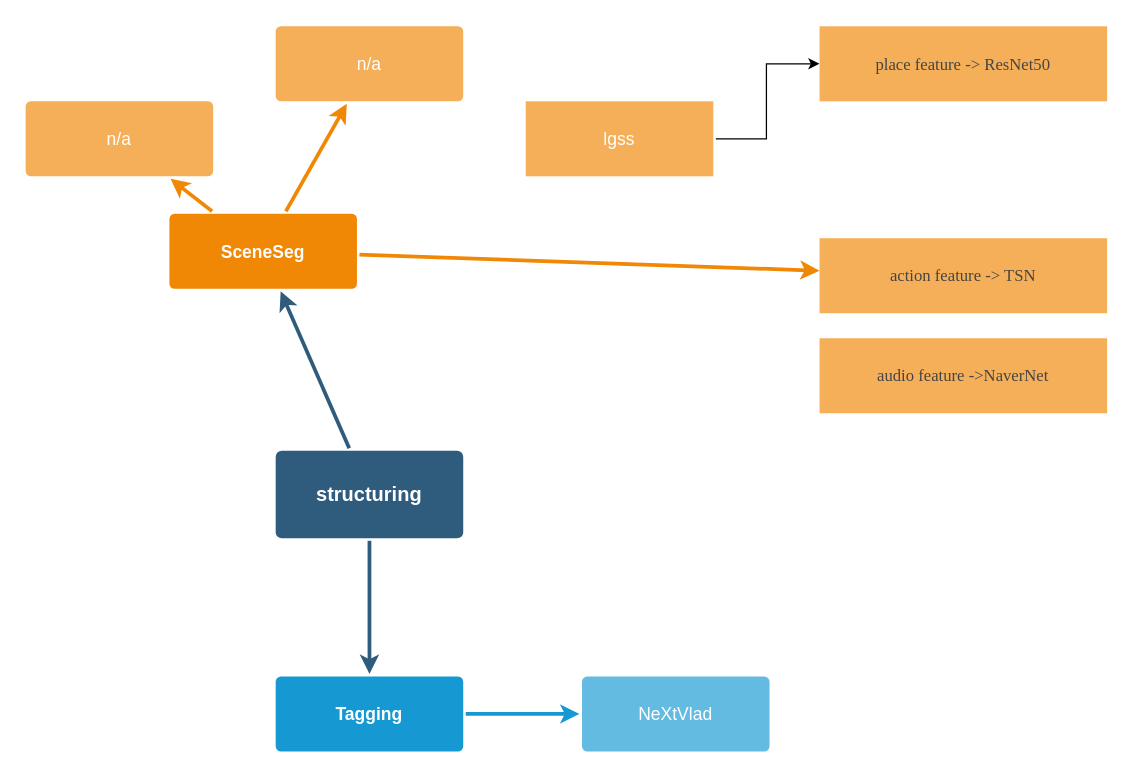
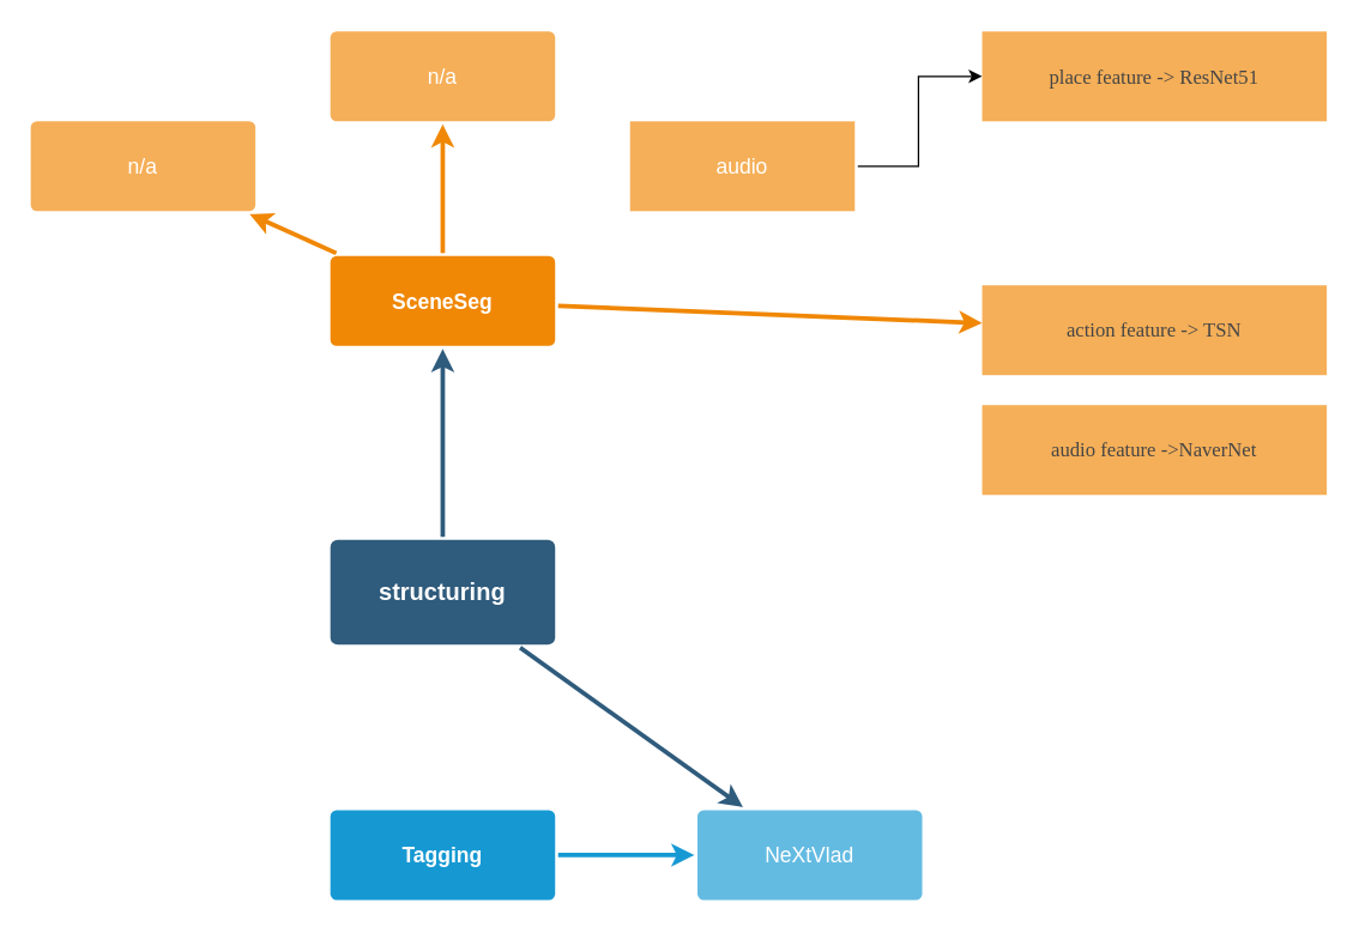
- <mxCell id="16" value="&lt;span style=&quot;font-family: &amp;#34;微软雅黑&amp;#34; ; font-size: 10pt ; color: #454545&quot;&gt;place feature -&amp;gt; ResNet50&lt;/span&gt;" style="rounded=1;whiteSpace=wrap;html=1;shadow=0;fontSize=14;fontColor=#FFFFFF;strokeColor=none;strokeWidth=3;fillColor=#f5af58;spacing=5;arcSize=0;" vertex="1" parent="1"><mxGeometry x="655" y="20.5" width="230" height="60" as="geometry" /></mxCell>
+ <mxCell id="16" value="&lt;span style=&quot;font-family: &amp;#34;微软雅黑&amp;#34; ; font-size: 10pt ; color: #454545&quot;&gt;place feature -&amp;gt; ResNet51&lt;/span&gt;" style="rounded=1;whiteSpace=wrap;html=1;shadow=0;fontSize=14;fontColor=#FFFFFF;strokeColor=none;strokeWidth=3;fillColor=#f5af58;spacing=5;arcSize=0;" vertex="1" parent="1"><mxGeometry x="655" y="20.5" width="230" height="60" as="geometry" /></mxCell>
- <mxCell id="10" value="lgss" style="rounded=1;whiteSpace=wrap;html=1;shadow=0;labelBackgroundColor=none;strokeColor=none;strokeWidth=3;fillColor=#f5af58;fontFamily=Helvetica;fontSize=14;fontColor=#FFFFFF;align=center;spacing=5;arcSize=0;perimeterSpacing=2;" parent="1" vertex="1"><mxGeometry x="420" y="80.5" width="150" height="60" as="geometry" /></mxCell>
+ <mxCell id="10" value="audio" style="rounded=1;whiteSpace=wrap;html=1;shadow=0;labelBackgroundColor=none;strokeColor=none;strokeWidth=3;fillColor=#f5af58;fontFamily=Helvetica;fontSize=14;fontColor=#FFFFFF;align=center;spacing=5;arcSize=0;perimeterSpacing=2;" parent="1" vertex="1"><mxGeometry x="420" y="80.5" width="150" height="60" as="geometry" /></mxCell>
- <mxCell id="8" value="SceneSeg" style="rounded=1;whiteSpace=wrap;html=1;shadow=0;labelBackgroundColor=none;strokeColor=none;strokeWidth=3;fillColor=#F08705;fontFamily=Helvetica;fontSize=14;fontColor=#FFFFFF;align=center;spacing=5;fontStyle=1;arcSize=7;perimeterSpacing=2;" parent="1" vertex="1"><mxGeometry x="135" y="170.5" width="150" height="60" as="geometry" /></mxCell>
+ <mxCell id="8" value="SceneSeg" style="rounded=1;whiteSpace=wrap;html=1;shadow=0;labelBackgroundColor=none;strokeColor=none;strokeWidth=3;fillColor=#F08705;fontFamily=Helvetica;fontSize=14;fontColor=#FFFFFF;align=center;spacing=5;fontStyle=1;arcSize=7;perimeterSpacing=2;" parent="1" vertex="1"><mxGeometry x="220" y="170.5" width="150" height="60" as="geometry" /></mxCell>
- <mxCell id="3" value="" style="edgeStyle=none;rounded=0;jumpStyle=none;html=1;shadow=0;labelBackgroundColor=none;startArrow=none;startFill=0;endArrow=classic;endFill=1;jettySize=auto;orthogonalLoop=1;strokeColor=#2F5B7C;strokeWidth=3;fontFamily=Helvetica;fontSize=16;fontColor=#23445D;spacing=5;" parent="1" source="4" target="6" edge="1"><mxGeometry relative="1" as="geometry" /></mxCell>
+ <mxCell id="3" value="" style="edgeStyle=none;rounded=0;jumpStyle=none;html=1;shadow=0;labelBackgroundColor=none;startArrow=none;startFill=0;endArrow=classic;endFill=1;jettySize=auto;orthogonalLoop=1;strokeColor=#2F5B7C;strokeWidth=3;fontFamily=Helvetica;fontSize=16;fontColor=#23445D;spacing=5;" parent="1" source="4" target="7" edge="1"><mxGeometry relative="1" as="geometry" /></mxCell>
